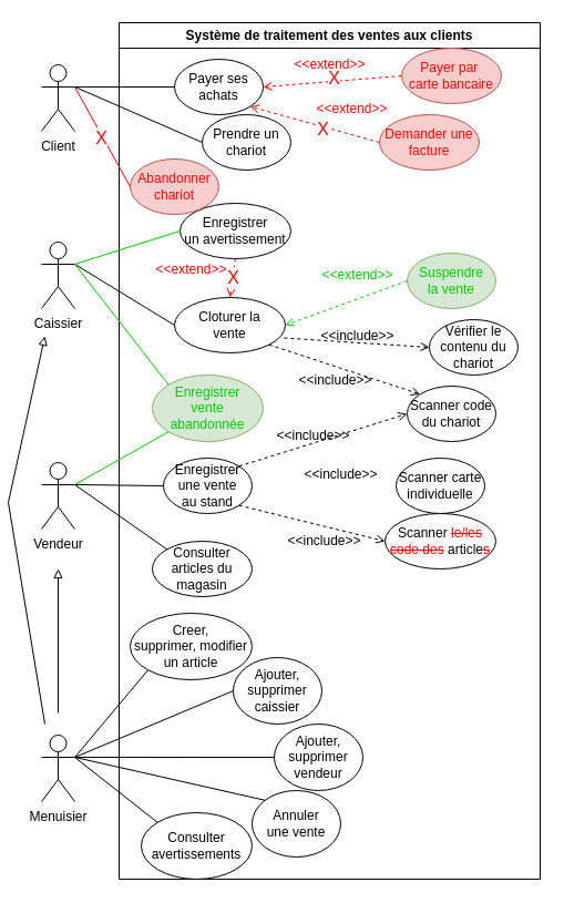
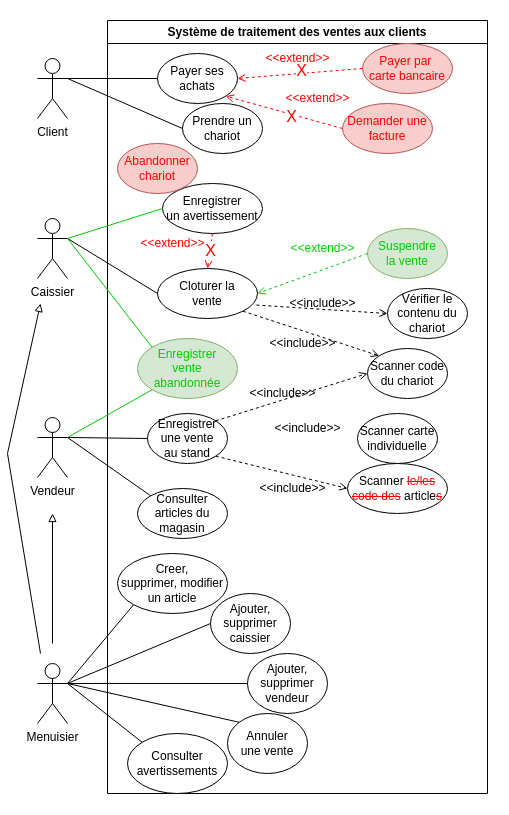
- <mxCell id="63" value="" style="endArrow=none;html=1;rounded=0;entryX=0;entryY=0.5;entryDx=0;entryDy=0;exitX=1;exitY=0.333;exitDx=0;exitDy=0;exitPerimeter=0;strokeColor=#FF0000;" parent="1" source="46" target="42" edge="1"><mxGeometry width="50" height="50" relative="1" as="geometry"><mxPoint x="53" y="83" as="sourcePoint" /><mxPoint x="150" y="138" as="targetPoint" /></mxGeometry></mxCell>
- <mxCell id="64" value="&lt;font color=&quot;#ff0000&quot; style=&quot;font-size: 16px;&quot;&gt;X&lt;/font&gt;" style="edgeLabel;html=1;align=center;verticalAlign=middle;resizable=0;points=[];" parent="63" vertex="1" connectable="0"><mxGeometry x="-0.012" y="-2" relative="1" as="geometry"><mxPoint as="offset" /></mxGeometry></mxCell>
